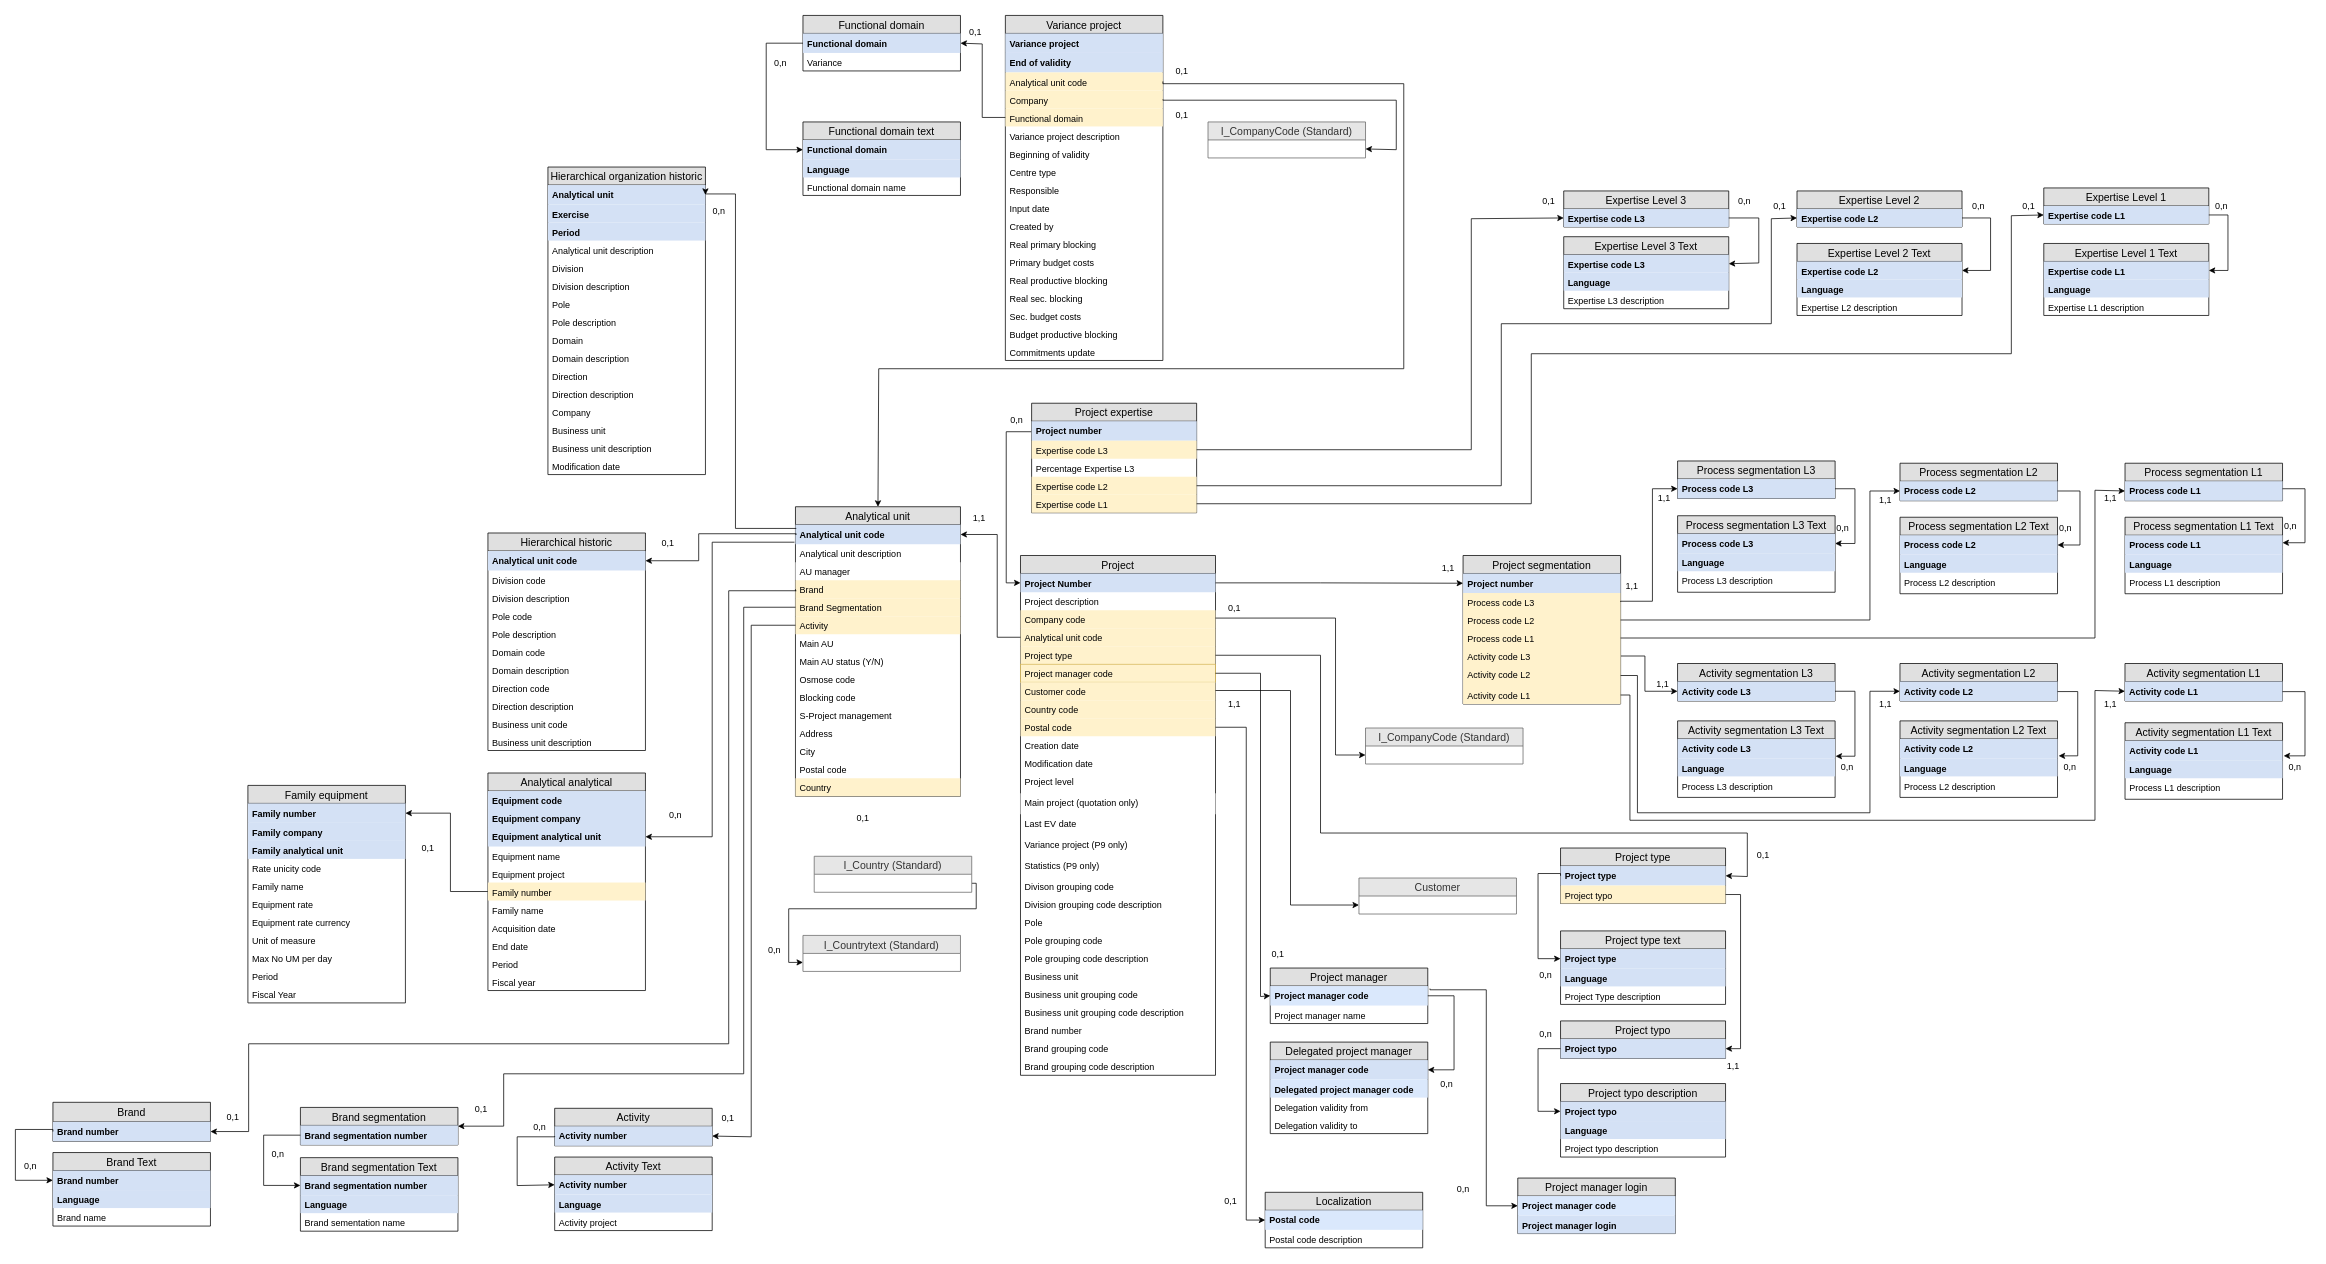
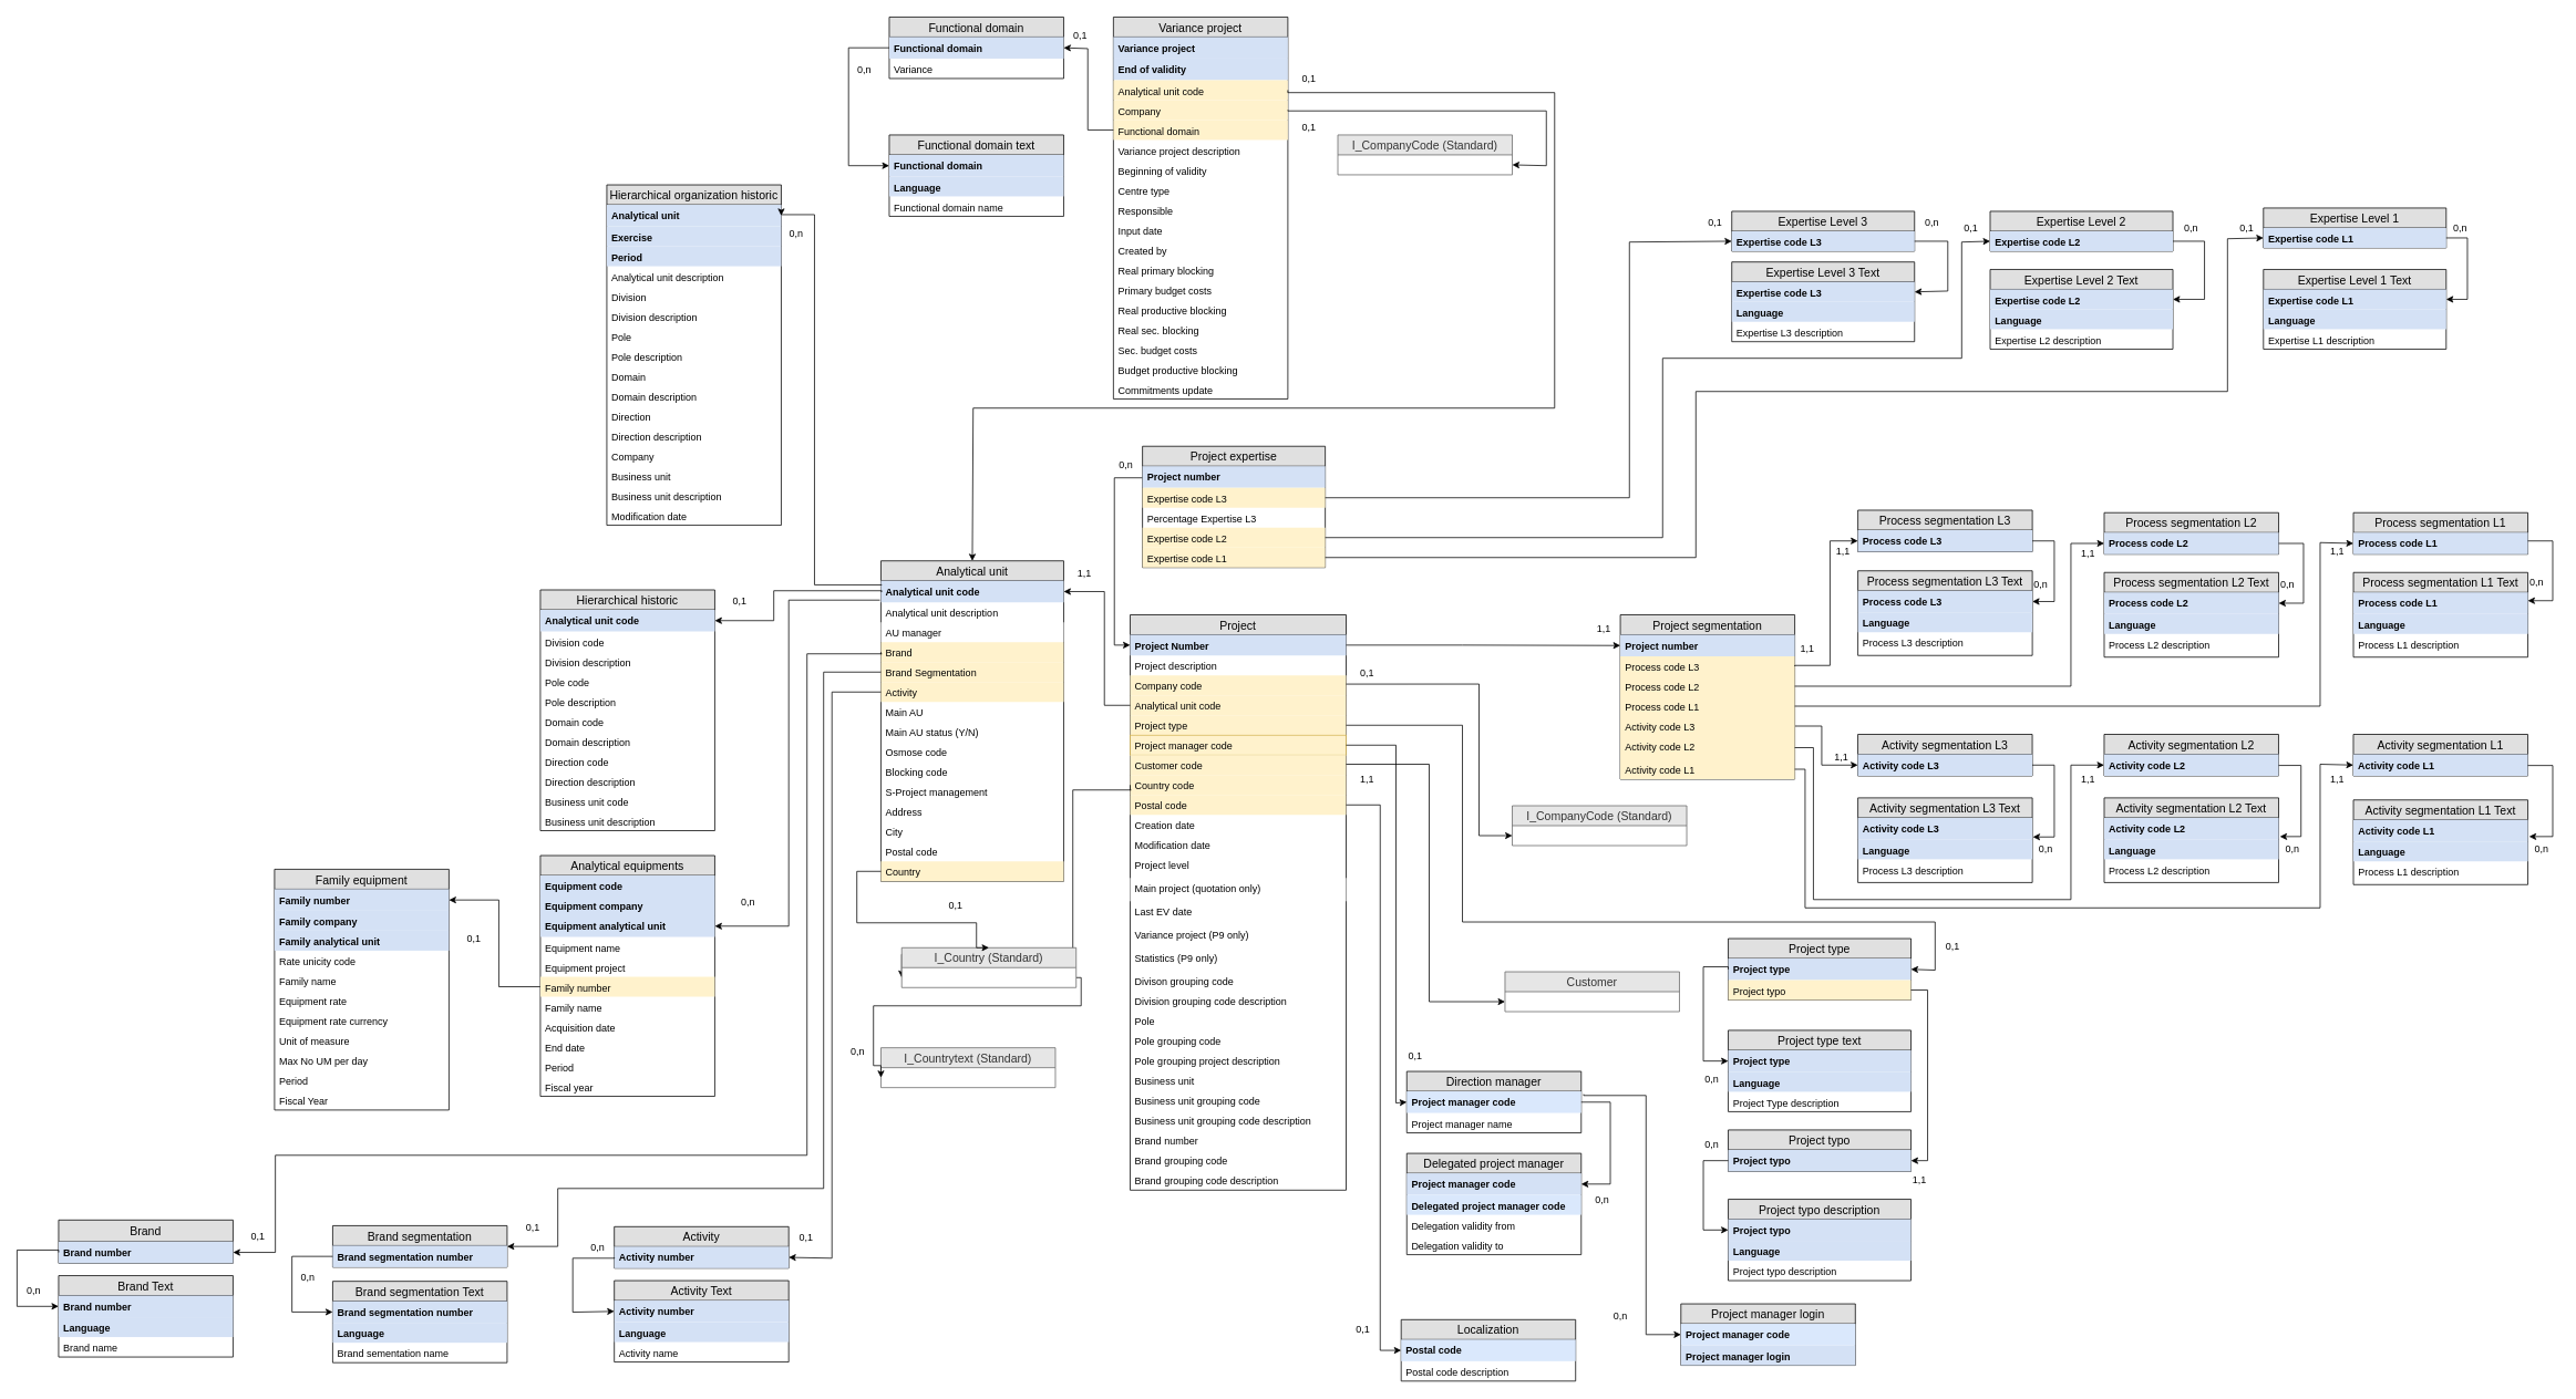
+ <mxCell id="50" style="edgeStyle=orthogonalEdgeStyle;rounded=0;orthogonalLoop=1;jettySize=auto;html=1;exitX=0;exitY=0.5;exitDx=0;exitDy=0;entryX=0;entryY=0.75;entryDx=0;entryDy=0;" parent="1" source="10" target="321" edge="1"><mxGeometry relative="1" as="geometry"><mxPoint x="1665" y="1281" as="targetPoint" /><mxPoint x="1630" y="920" as="sourcePoint" /><Array as="points"><mxPoint x="1361" y="951" /><mxPoint x="1291" y="951" /><mxPoint x="1291" y="1149" /><mxPoint x="1071" y="1149" /></Array></mxGeometry></mxCell>
- <mxCell id="94" value="Analytical analytical" style="swimlane;fontStyle=0;childLayout=stackLayout;horizontal=1;startSize=24;fillColor=#e0e0e0;horizontalStack=0;resizeParent=1;resizeParentMax=0;resizeLast=0;collapsible=1;marginBottom=0;swimlaneFillColor=#ffffff;align=center;fontSize=14;" parent="1" vertex="1"><mxGeometry x="650" y="1030" width="210" height="290" as="geometry"><mxRectangle x="100" y="70" width="80" height="24" as="alternateBounds" /></mxGeometry></mxCell>
+ <mxCell id="94" value="Analytical equipments" style="swimlane;fontStyle=0;childLayout=stackLayout;horizontal=1;startSize=24;fillColor=#e0e0e0;horizontalStack=0;resizeParent=1;resizeParentMax=0;resizeLast=0;collapsible=1;marginBottom=0;swimlaneFillColor=#ffffff;align=center;fontSize=14;" parent="1" vertex="1"><mxGeometry x="650" y="1030" width="210" height="290" as="geometry"><mxRectangle x="100" y="70" width="80" height="24" as="alternateBounds" /></mxGeometry></mxCell>
+ <mxCell id="329" style="edgeStyle=orthogonalEdgeStyle;rounded=0;orthogonalLoop=1;jettySize=auto;html=1;exitX=0;exitY=0.5;exitDx=0;exitDy=0;entryX=0.5;entryY=0;entryDx=0;entryDy=0;" parent="1" source="70" target="321" edge="1"><mxGeometry relative="1" as="geometry"><mxPoint x="1181" y="1111" as="targetPoint" /><mxPoint x="1630.286" y="931.286" as="sourcePoint" /><Array as="points"><mxPoint x="1031" y="1049" /><mxPoint x="1031" y="1111" /><mxPoint x="1175" y="1111" /></Array></mxGeometry></mxCell>
- <mxCell id="49" value="I_Countrytext (Standard)" style="swimlane;fontStyle=0;childLayout=stackLayout;horizontal=1;startSize=24;fillColor=#E6E6E6;horizontalStack=0;resizeParent=1;resizeParentMax=0;resizeLast=0;collapsible=1;marginBottom=0;swimlaneFillColor=#ffffff;align=center;fontSize=14;strokeColor=#666666;fontColor=#333333;" parent="1" vertex="1"><mxGeometry x="1070" y="1246.5" width="210" height="48" as="geometry"><mxRectangle x="1120" y="240" width="80" height="24" as="alternateBounds" /></mxGeometry></mxCell>
+ <mxCell id="49" value="I_Countrytext (Standard)" style="swimlane;fontStyle=0;childLayout=stackLayout;horizontal=1;startSize=24;fillColor=#E6E6E6;horizontalStack=0;resizeParent=1;resizeParentMax=0;resizeLast=0;collapsible=1;marginBottom=0;swimlaneFillColor=#ffffff;align=center;fontSize=14;strokeColor=#666666;fontColor=#333333;" parent="1" vertex="1"><mxGeometry x="1060" y="1261.5" width="210" height="48" as="geometry"><mxRectangle x="1120" y="240" width="80" height="24" as="alternateBounds" /></mxGeometry></mxCell>
- <mxCell id="23" value="Pole grouping code description" style="text;strokeColor=none;fillColor=none;spacingLeft=4;spacingRight=4;overflow=hidden;rotatable=0;points=[[0,0.5],[1,0.5]];portConstraint=eastwest;fontSize=12;" parent="2" vertex="1"><mxGeometry y="525" width="260" height="24" as="geometry" /></mxCell>
+ <mxCell id="23" value="Pole grouping project description" style="text;strokeColor=none;fillColor=none;spacingLeft=4;spacingRight=4;overflow=hidden;rotatable=0;points=[[0,0.5],[1,0.5]];portConstraint=eastwest;fontSize=12;" parent="2" vertex="1"><mxGeometry y="525" width="260" height="24" as="geometry" /></mxCell>
- <mxCell id="46" value="Project manager" style="swimlane;fontStyle=0;childLayout=stackLayout;horizontal=1;startSize=24;fillColor=#e0e0e0;horizontalStack=0;resizeParent=1;resizeParentMax=0;resizeLast=0;collapsible=1;marginBottom=0;swimlaneFillColor=#ffffff;align=center;fontSize=14;" parent="1" vertex="1"><mxGeometry x="1693" y="1290" width="210" height="74" as="geometry"><mxRectangle x="100" y="70" width="80" height="24" as="alternateBounds" /></mxGeometry></mxCell>
+ <mxCell id="46" value="Direction manager" style="swimlane;fontStyle=0;childLayout=stackLayout;horizontal=1;startSize=24;fillColor=#e0e0e0;horizontalStack=0;resizeParent=1;resizeParentMax=0;resizeLast=0;collapsible=1;marginBottom=0;swimlaneFillColor=#ffffff;align=center;fontSize=14;" parent="1" vertex="1"><mxGeometry x="1693" y="1290" width="210" height="74" as="geometry"><mxRectangle x="100" y="70" width="80" height="24" as="alternateBounds" /></mxGeometry></mxCell>
- <mxCell id="185" value="Activity project" style="text;strokeColor=none;fillColor=none;spacingLeft=4;spacingRight=4;overflow=hidden;rotatable=0;points=[[0,0.5],[1,0.5]];portConstraint=eastwest;fontSize=12;" parent="182" vertex="1"><mxGeometry y="74" width="210" height="24" as="geometry" /></mxCell>
+ <mxCell id="185" value="Activity name" style="text;strokeColor=none;fillColor=none;spacingLeft=4;spacingRight=4;overflow=hidden;rotatable=0;points=[[0,0.5],[1,0.5]];portConstraint=eastwest;fontSize=12;" parent="182" vertex="1"><mxGeometry y="74" width="210" height="24" as="geometry" /></mxCell>
